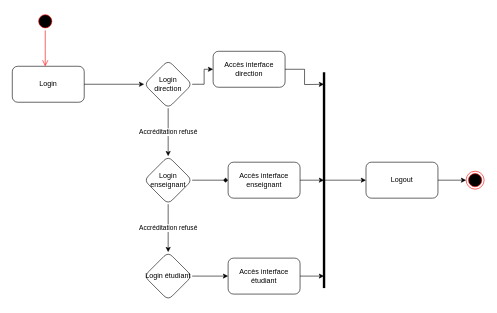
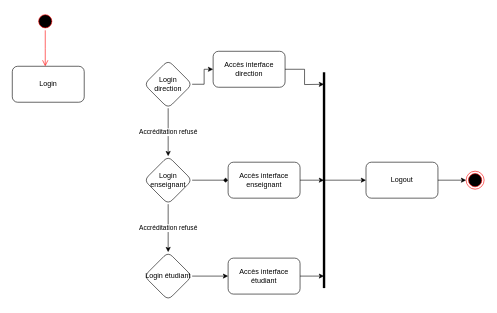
- <mxCell id="4" value="" style="edgeStyle=orthogonalEdgeStyle;rounded=0;orthogonalLoop=1;jettySize=auto;html=1;" edge="1" parent="1" source="5" target="8"><mxGeometry relative="1" as="geometry" /></mxCell>
